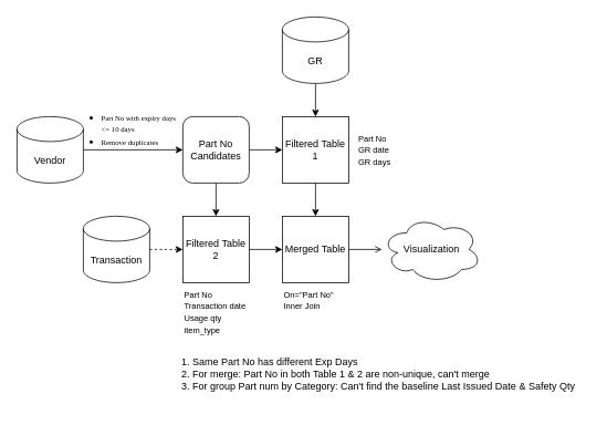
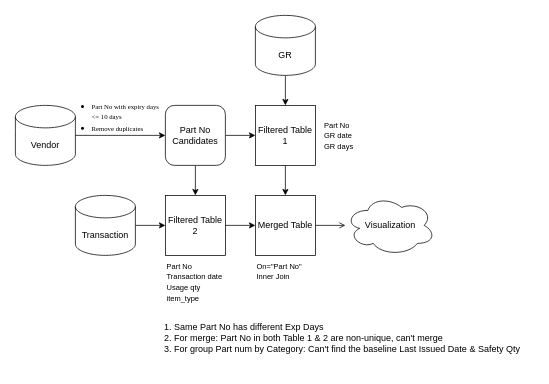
- <mxCell id="9" style="edgeStyle=orthogonalEdgeStyle;rounded=0;orthogonalLoop=1;jettySize=auto;html=1;exitX=1;exitY=0.5;exitDx=0;exitDy=0;exitPerimeter=0;entryX=0;entryY=0.5;entryDx=0;entryDy=0;dashed=1;" edge="1" parent="1" source="10" target="12"><mxGeometry relative="1" as="geometry" /></mxCell>
+ <mxCell id="9" style="edgeStyle=orthogonalEdgeStyle;rounded=0;orthogonalLoop=1;jettySize=auto;html=1;exitX=1;exitY=0.5;exitDx=0;exitDy=0;exitPerimeter=0;entryX=0;entryY=0.5;entryDx=0;entryDy=0;" edge="1" parent="1" source="10" target="12"><mxGeometry relative="1" as="geometry" /></mxCell>
